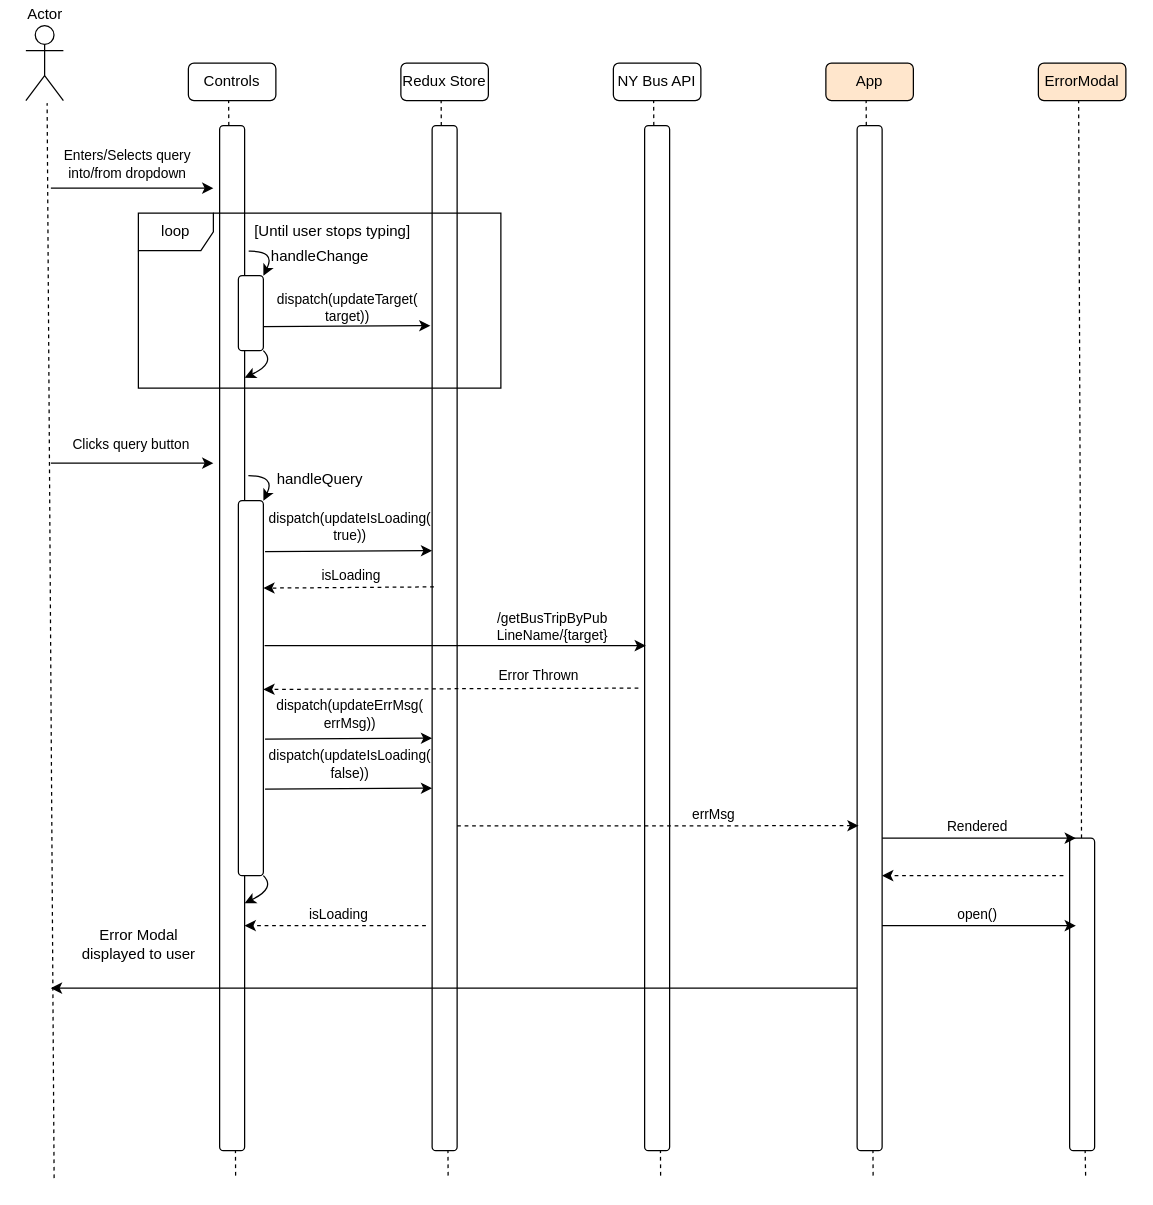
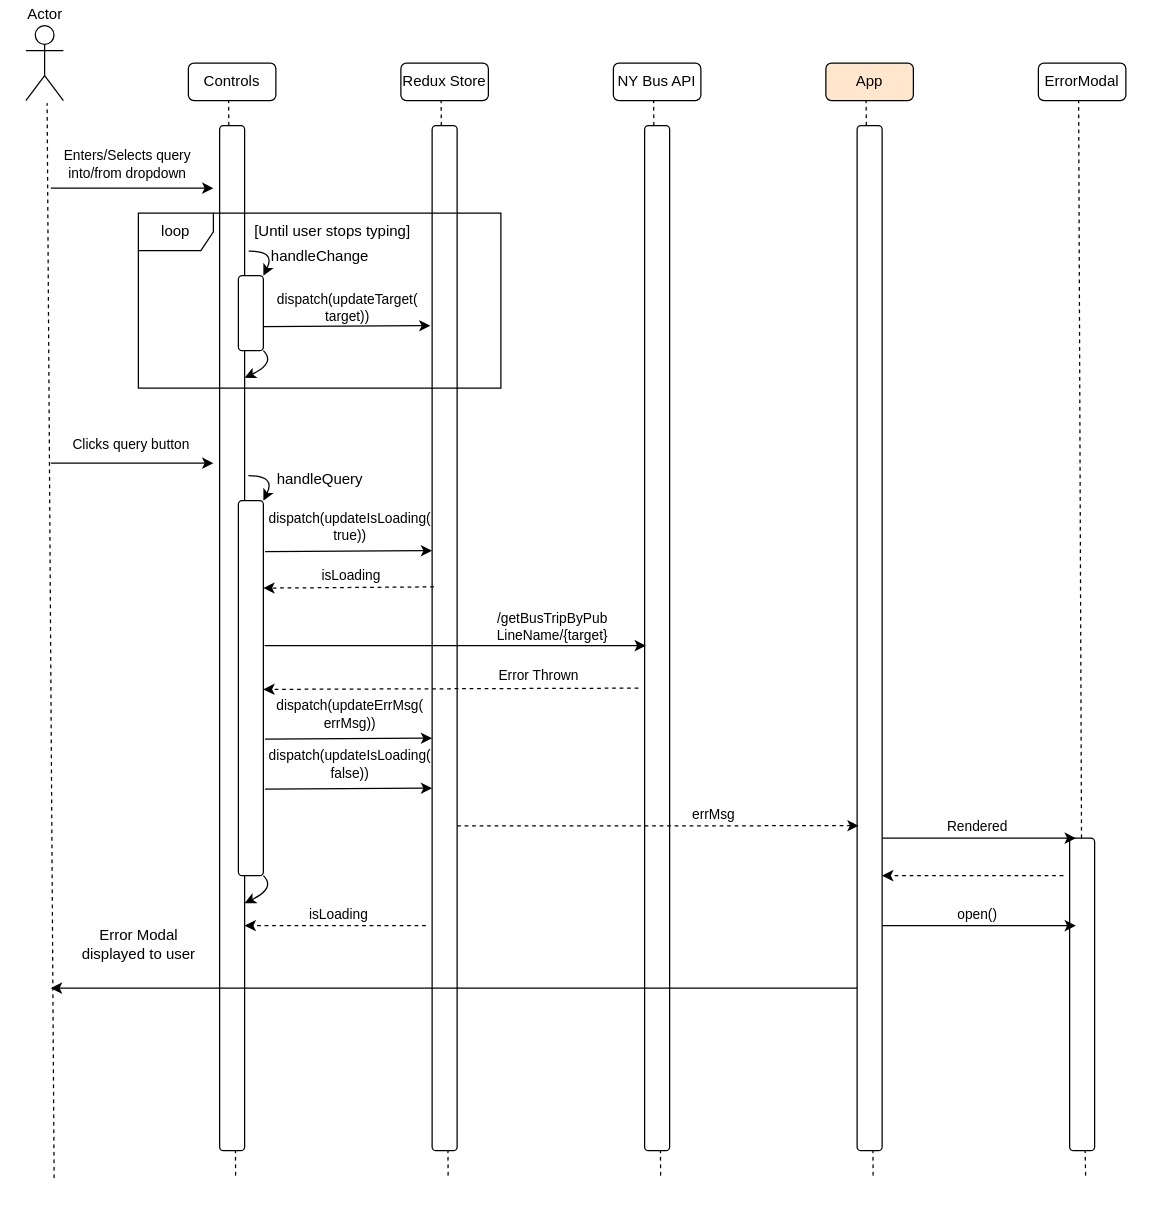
- <mxCell id="12" value="ErrorModal" style="rounded=1;whiteSpace=wrap;html=1;fillColor=#ffe6cc;" vertex="1" parent="1"><mxGeometry x="830" y="50" width="70" height="30" as="geometry" /></mxCell>
+ <mxCell id="12" value="ErrorModal" style="rounded=1;whiteSpace=wrap;html=1;" vertex="1" parent="1"><mxGeometry x="830" y="50" width="70" height="30" as="geometry" /></mxCell>
